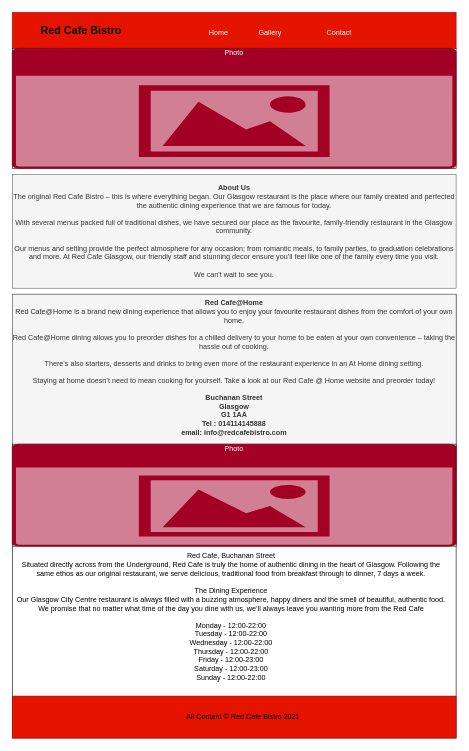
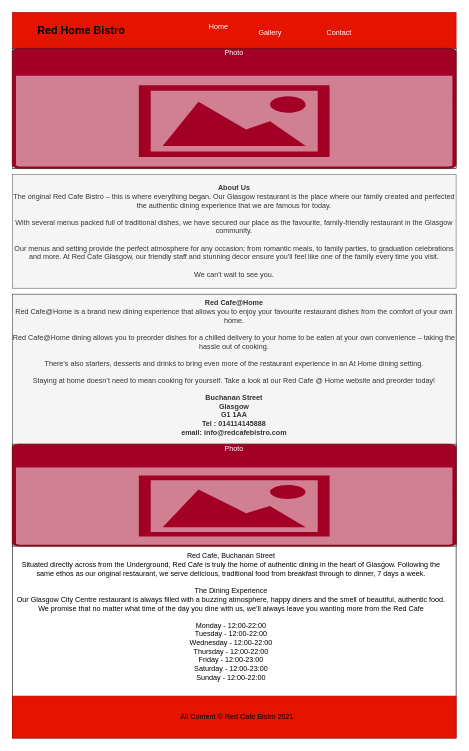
- <mxCell id="4" value="Red Cafe Bistro" style="text;html=1;align=center;verticalAlign=middle;whiteSpace=wrap;rounded=0;fontStyle=1;fontSize=18;" vertex="1" parent="1"><mxGeometry x="40" y="20" width="190" height="60" as="geometry" /></mxCell>
+ <mxCell id="4" value="Red Home Bistro" style="text;html=1;align=center;verticalAlign=middle;whiteSpace=wrap;rounded=0;fontStyle=1;fontSize=18;" vertex="1" parent="1"><mxGeometry x="40" y="20" width="190" height="60" as="geometry" /></mxCell>
- <mxCell id="7" value="Home" style="text;html=1;align=center;verticalAlign=middle;whiteSpace=wrap;rounded=0;fontColor=#FFFFFF;" vertex="1" parent="1"><mxGeometry x="334" y="40" width="60" height="30" as="geometry" /></mxCell>
+ <mxCell id="7" value="Home" style="text;html=1;align=center;verticalAlign=middle;whiteSpace=wrap;rounded=0;fontColor=#FFFFFF;" vertex="1" parent="1"><mxGeometry x="334" y="30" width="60" height="30" as="geometry" /></mxCell>
- <mxCell id="17" value="All Content © Red Cafe Bistro 2021" style="text;html=1;align=center;verticalAlign=middle;whiteSpace=wrap;rounded=0;" vertex="1" parent="1"><mxGeometry x="280" y="1180" width="250" height="30" as="geometry" /></mxCell>
+ <mxCell id="17" value="All Content © Red Cafe Bistro 2021" style="text;html=1;align=center;verticalAlign=middle;whiteSpace=wrap;rounded=0;" vertex="1" parent="1"><mxGeometry x="270" y="1180" width="250" height="30" as="geometry" /></mxCell>
